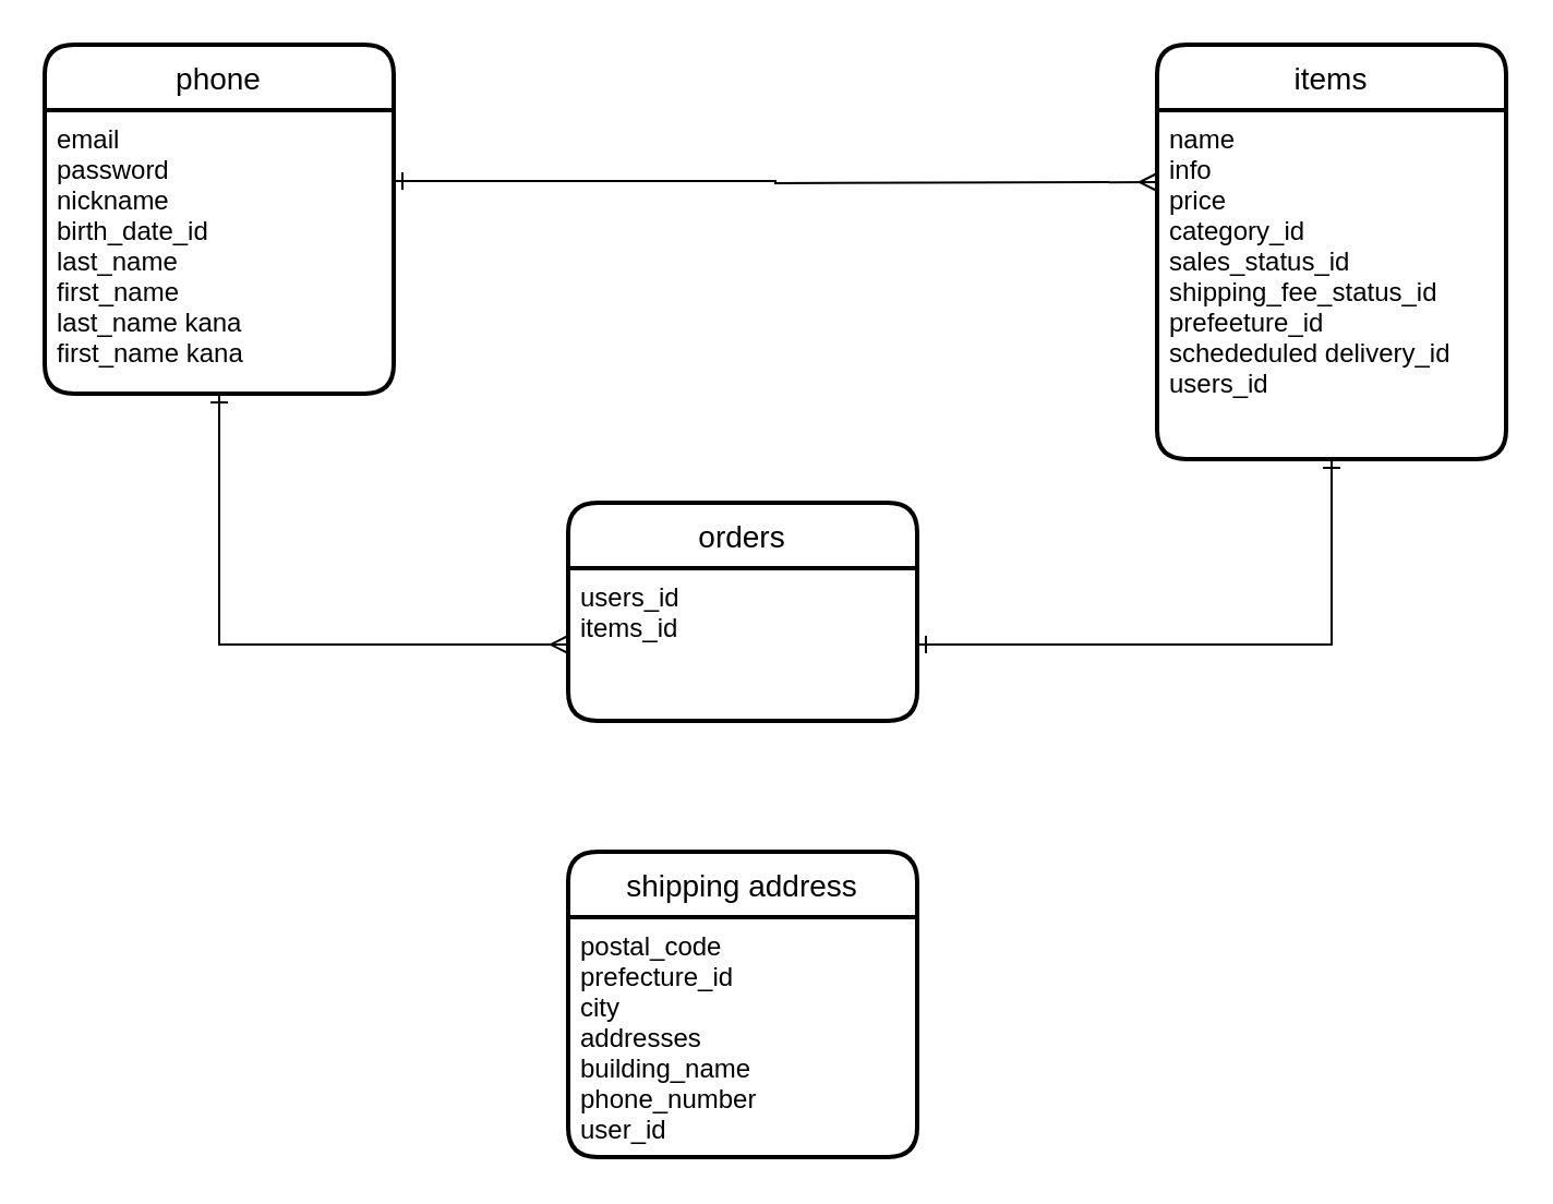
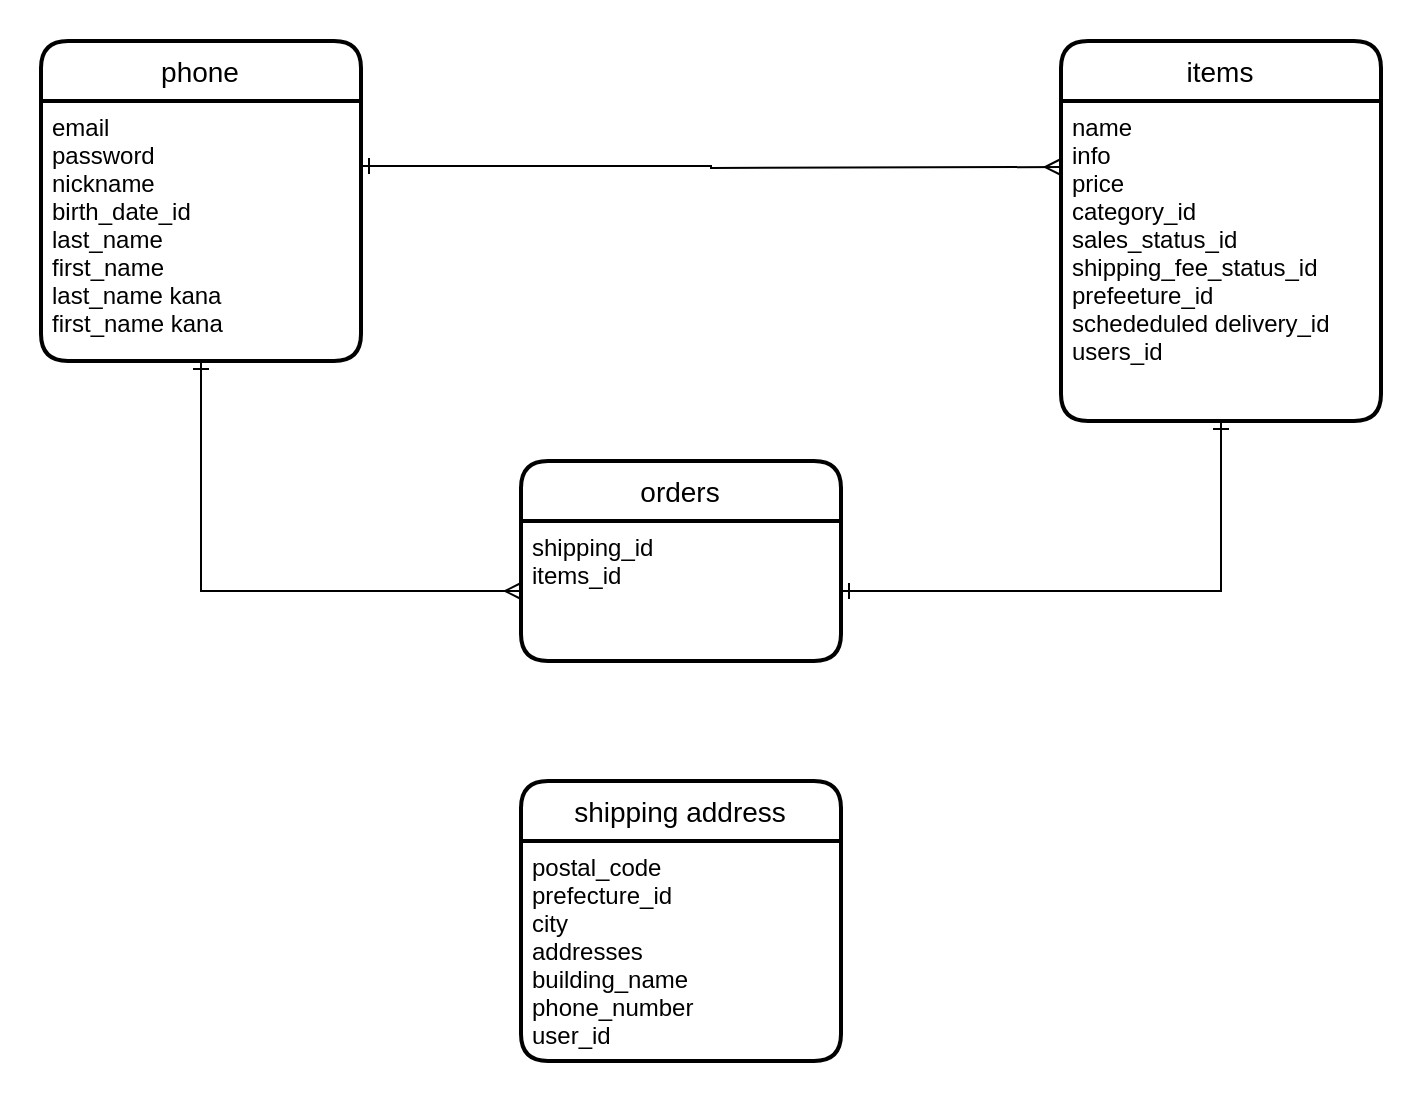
- <mxCell id="8" value="users_id&#10;items_id" style="align=left;strokeColor=none;fillColor=none;spacingLeft=4;fontSize=12;verticalAlign=top;resizable=0;rotatable=0;part=1;" vertex="1" parent="7"><mxGeometry y="30" width="160" height="70" as="geometry" /></mxCell>
+ <mxCell id="8" value="shipping_id&#10;items_id" style="align=left;strokeColor=none;fillColor=none;spacingLeft=4;fontSize=12;verticalAlign=top;resizable=0;rotatable=0;part=1;" vertex="1" parent="7"><mxGeometry y="30" width="160" height="70" as="geometry" /></mxCell>
